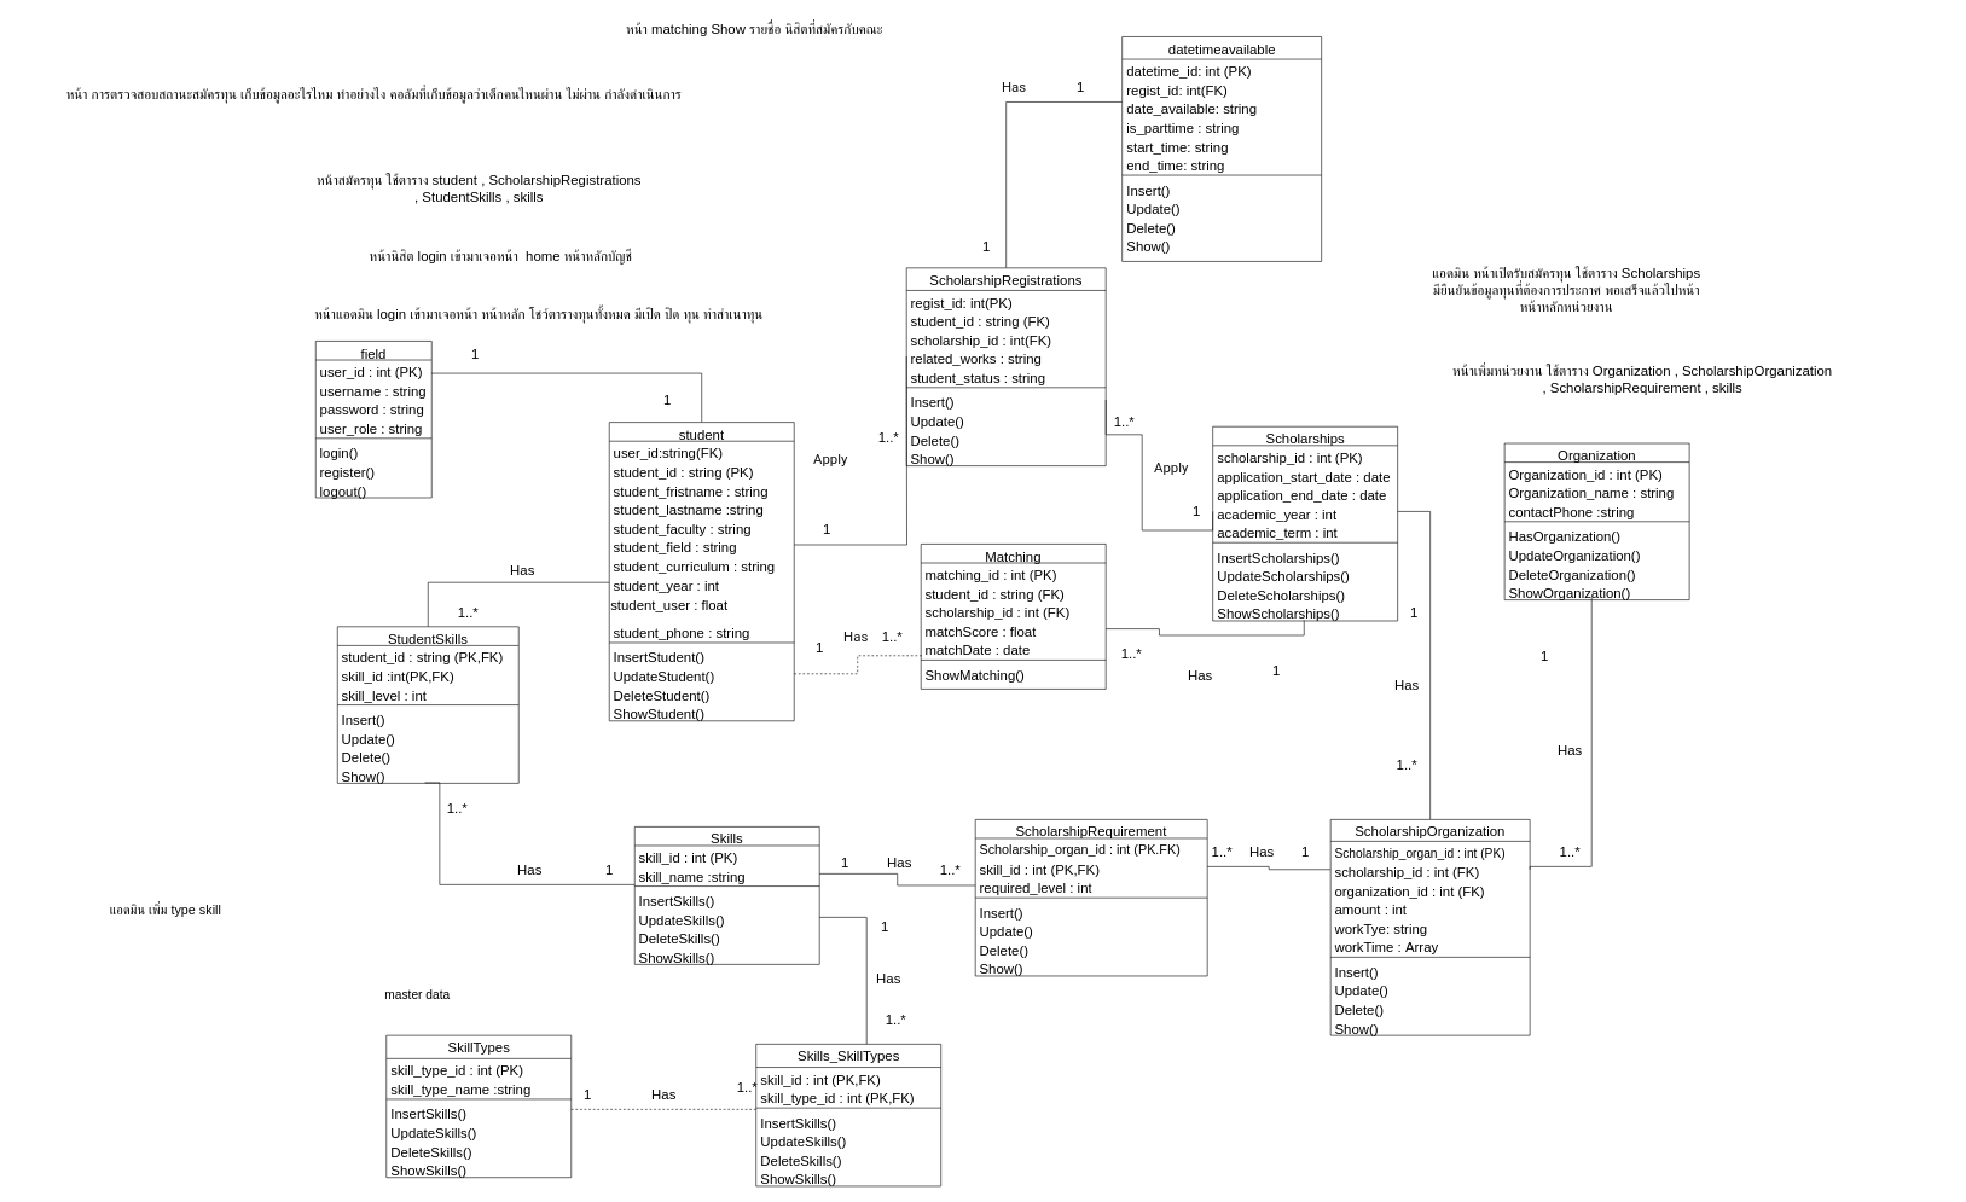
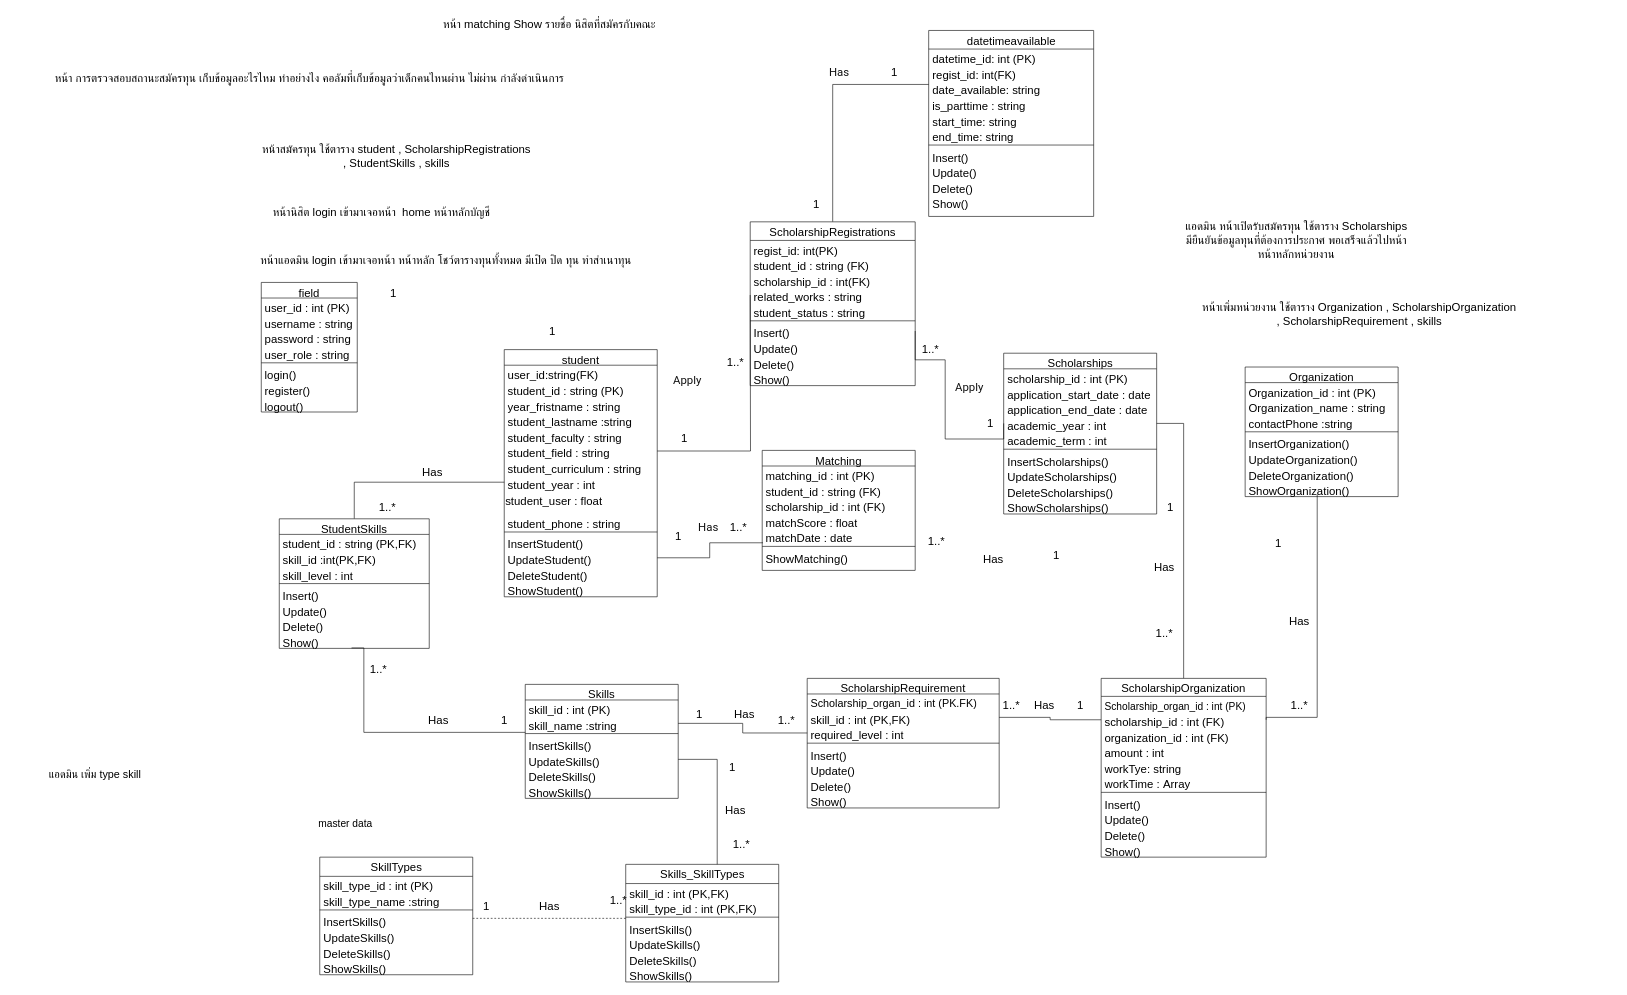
- <mxCell id="152" value="หน้า matching Show รายชื่อ นิสิตที่สมัครกับคณะ" style="text;html=1;align=center;verticalAlign=middle;resizable=0;points=[];autosize=1;strokeColor=none;fillColor=none;fontSize=19;" parent="1" vertex="1"><mxGeometry x="835" y="20" width="410" height="40" as="geometry" /></mxCell>
+ <mxCell id="152" value="หน้า matching Show รายชื่อ นิสิตที่สมัครกับคณะ" style="text;html=1;align=center;verticalAlign=middle;resizable=0;points=[];autosize=1;strokeColor=none;fillColor=none;fontSize=19;" parent="1" vertex="1"><mxGeometry x="710" y="20" width="410" height="40" as="geometry" /></mxCell>
- <mxCell id="148" value="หน้านิสิต login เข้ามาเจอหน้า&amp;nbsp; home หน้าหลักบัญชี" style="text;html=1;align=center;verticalAlign=middle;resizable=0;points=[];autosize=1;strokeColor=none;fillColor=none;fontSize=19;" parent="1" vertex="1"><mxGeometry x="480" y="333" width="420" height="40" as="geometry" /></mxCell>
+ <mxCell id="148" value="หน้านิสิต login เข้ามาเจอหน้า&amp;nbsp; home หน้าหลักบัญชี" style="text;html=1;align=center;verticalAlign=middle;resizable=0;points=[];autosize=1;strokeColor=none;fillColor=none;fontSize=19;" parent="1" vertex="1"><mxGeometry x="425" y="333" width="420" height="40" as="geometry" /></mxCell>
- <mxCell id="17" style="edgeStyle=orthogonalEdgeStyle;rounded=0;orthogonalLoop=1;jettySize=auto;html=1;entryX=0.998;entryY=0.708;entryDx=0;entryDy=0;endArrow=none;endFill=0;fontSize=19;fontStyle=0;entryPerimeter=0;exitX=0.5;exitY=0;exitDx=0;exitDy=0;" parent="1" source="127" target="39" edge="1"><mxGeometry relative="1" as="geometry" /></mxCell>
- <mxCell id="130" value="student_fristname : string" style="text;strokeColor=none;fillColor=none;align=left;verticalAlign=top;spacingLeft=4;spacingRight=4;overflow=hidden;rotatable=0;points=[[0,0.5],[1,0.5]];portConstraint=eastwest;whiteSpace=wrap;html=1;fontSize=19;" parent="127" vertex="1"><mxGeometry y="78" width="255" height="26" as="geometry" /></mxCell>
+ <mxCell id="130" value="year_fristname : string" style="text;strokeColor=none;fillColor=none;align=left;verticalAlign=top;spacingLeft=4;spacingRight=4;overflow=hidden;rotatable=0;points=[[0,0.5],[1,0.5]];portConstraint=eastwest;whiteSpace=wrap;html=1;fontSize=19;" parent="127" vertex="1"><mxGeometry y="78" width="255" height="26" as="geometry" /></mxCell>
- <mxCell id="84" value="Has&lt;span style=&quot;text-align: center; text-wrap: nowrap; font-size: 19px;&quot;&gt;Organization&lt;/span&gt;()" style="text;strokeColor=none;fillColor=none;align=left;verticalAlign=top;spacingLeft=4;spacingRight=4;overflow=hidden;rotatable=0;points=[[0,0.5],[1,0.5]];portConstraint=eastwest;whiteSpace=wrap;html=1;fontSize=19;" parent="79" vertex="1"><mxGeometry y="112" width="255" height="26" as="geometry" /></mxCell>
+ <mxCell id="84" value="Insert&lt;span style=&quot;text-align: center; text-wrap: nowrap; font-size: 19px;&quot;&gt;Organization&lt;/span&gt;()" style="text;strokeColor=none;fillColor=none;align=left;verticalAlign=top;spacingLeft=4;spacingRight=4;overflow=hidden;rotatable=0;points=[[0,0.5],[1,0.5]];portConstraint=eastwest;whiteSpace=wrap;html=1;fontSize=19;" parent="79" vertex="1"><mxGeometry y="112" width="255" height="26" as="geometry" /></mxCell>
- <mxCell id="21" style="edgeStyle=orthogonalEdgeStyle;rounded=0;orthogonalLoop=1;jettySize=auto;html=1;endArrow=none;endFill=0;fontSize=19;fontStyle=0;entryX=0.494;entryY=0.971;entryDx=0;entryDy=0;entryPerimeter=0;exitX=1;exitY=0.5;exitDx=0;exitDy=0;" parent="1" source="123" target="78" edge="1"><mxGeometry relative="1" as="geometry" /></mxCell>
- <mxCell id="144" style="edgeStyle=orthogonalEdgeStyle;rounded=0;orthogonalLoop=1;jettySize=auto;html=1;exitX=1;exitY=0.5;exitDx=0;exitDy=0;entryX=0.005;entryY=0.923;entryDx=0;entryDy=0;entryPerimeter=0;endArrow=none;endFill=0;fontSize=19;dashed=1;" parent="1" source="140" target="124" edge="1"><mxGeometry relative="1" as="geometry" /></mxCell>
+ <mxCell id="144" style="edgeStyle=orthogonalEdgeStyle;rounded=0;orthogonalLoop=1;jettySize=auto;html=1;exitX=1;exitY=0.5;exitDx=0;exitDy=0;entryX=0.005;entryY=0.923;entryDx=0;entryDy=0;entryPerimeter=0;endArrow=none;endFill=0;fontSize=19;" parent="1" source="140" target="124" edge="1"><mxGeometry relative="1" as="geometry" /></mxCell>
- <mxCell id="178" value="&lt;font style=&quot;font-size: 18px;&quot;&gt;แอดมิน เพิ่ม type skill&amp;nbsp;&lt;/font&gt;" style="text;html=1;align=center;verticalAlign=middle;resizable=0;points=[];autosize=1;strokeColor=none;fillColor=none;" parent="1" vertex="1"><mxGeometry x="135" y="1235" width="190" height="40" as="geometry" /></mxCell>
+ <mxCell id="178" value="&lt;font style=&quot;font-size: 18px;&quot;&gt;แอดมิน เพิ่ม type skill&amp;nbsp;&lt;/font&gt;" style="text;html=1;align=center;verticalAlign=middle;resizable=0;points=[];autosize=1;strokeColor=none;fillColor=none;" parent="1" vertex="1"><mxGeometry x="65" y="1270" width="190" height="40" as="geometry" /></mxCell>
